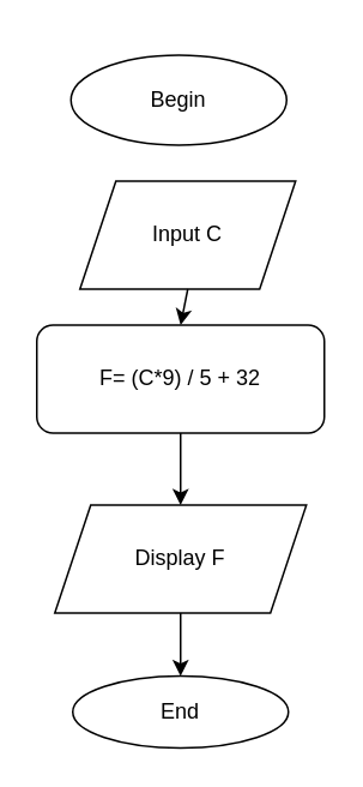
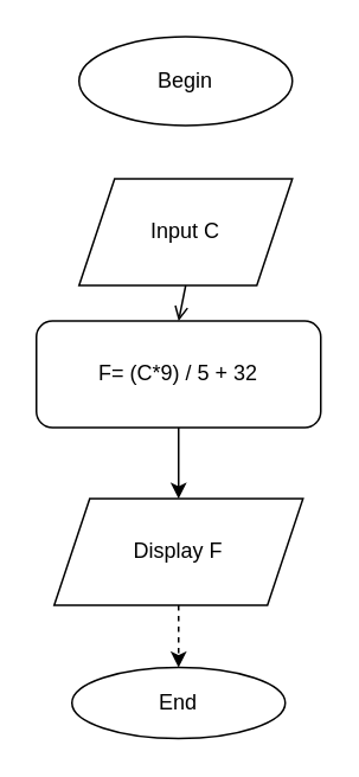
- <mxCell id="2" value="Begin" style="ellipse;whiteSpace=wrap;html=1;" vertex="1" parent="1"><mxGeometry x="39" y="30" width="120" height="50" as="geometry" /></mxCell>
+ <mxCell id="2" value="Begin" style="ellipse;whiteSpace=wrap;html=1;" vertex="1" parent="1"><mxGeometry x="44" y="20" width="120" height="50" as="geometry" /></mxCell>
- <mxCell id="5" value="" style="endArrow=classic;html=1;rounded=0;exitX=0.5;exitY=1;exitDx=0;exitDy=0;entryX=0.5;entryY=0;entryDx=0;entryDy=0;" edge="1" parent="1" source="3" target="4"><mxGeometry width="50" height="50" relative="1" as="geometry"><mxPoint x="70" y="270" as="sourcePoint" /><mxPoint x="120" y="220" as="targetPoint" /></mxGeometry></mxCell>
+ <mxCell id="5" value="" style="endArrow=open;html=1;rounded=0;exitX=0.5;exitY=1;exitDx=0;exitDy=0;entryX=0.5;entryY=0;entryDx=0;entryDy=0;" edge="1" parent="1" source="3" target="4"><mxGeometry width="50" height="50" relative="1" as="geometry"><mxPoint x="70" y="270" as="sourcePoint" /><mxPoint x="120" y="220" as="targetPoint" /></mxGeometry></mxCell>
- <mxCell id="9" value="" style="endArrow=classic;html=1;rounded=0;exitX=0.5;exitY=1;exitDx=0;exitDy=0;entryX=0.5;entryY=0;entryDx=0;entryDy=0;" edge="1" parent="1" source="7" target="8"><mxGeometry width="50" height="50" relative="1" as="geometry"><mxPoint x="70" y="270" as="sourcePoint" /><mxPoint x="120" y="220" as="targetPoint" /></mxGeometry></mxCell>
+ <mxCell id="9" value="" style="endArrow=classic;html=1;rounded=0;exitX=0.5;exitY=1;exitDx=0;exitDy=0;entryX=0.5;entryY=0;entryDx=0;entryDy=0;dashed=1;" edge="1" parent="1" source="7" target="8"><mxGeometry width="50" height="50" relative="1" as="geometry"><mxPoint x="70" y="270" as="sourcePoint" /><mxPoint x="120" y="220" as="targetPoint" /></mxGeometry></mxCell>
